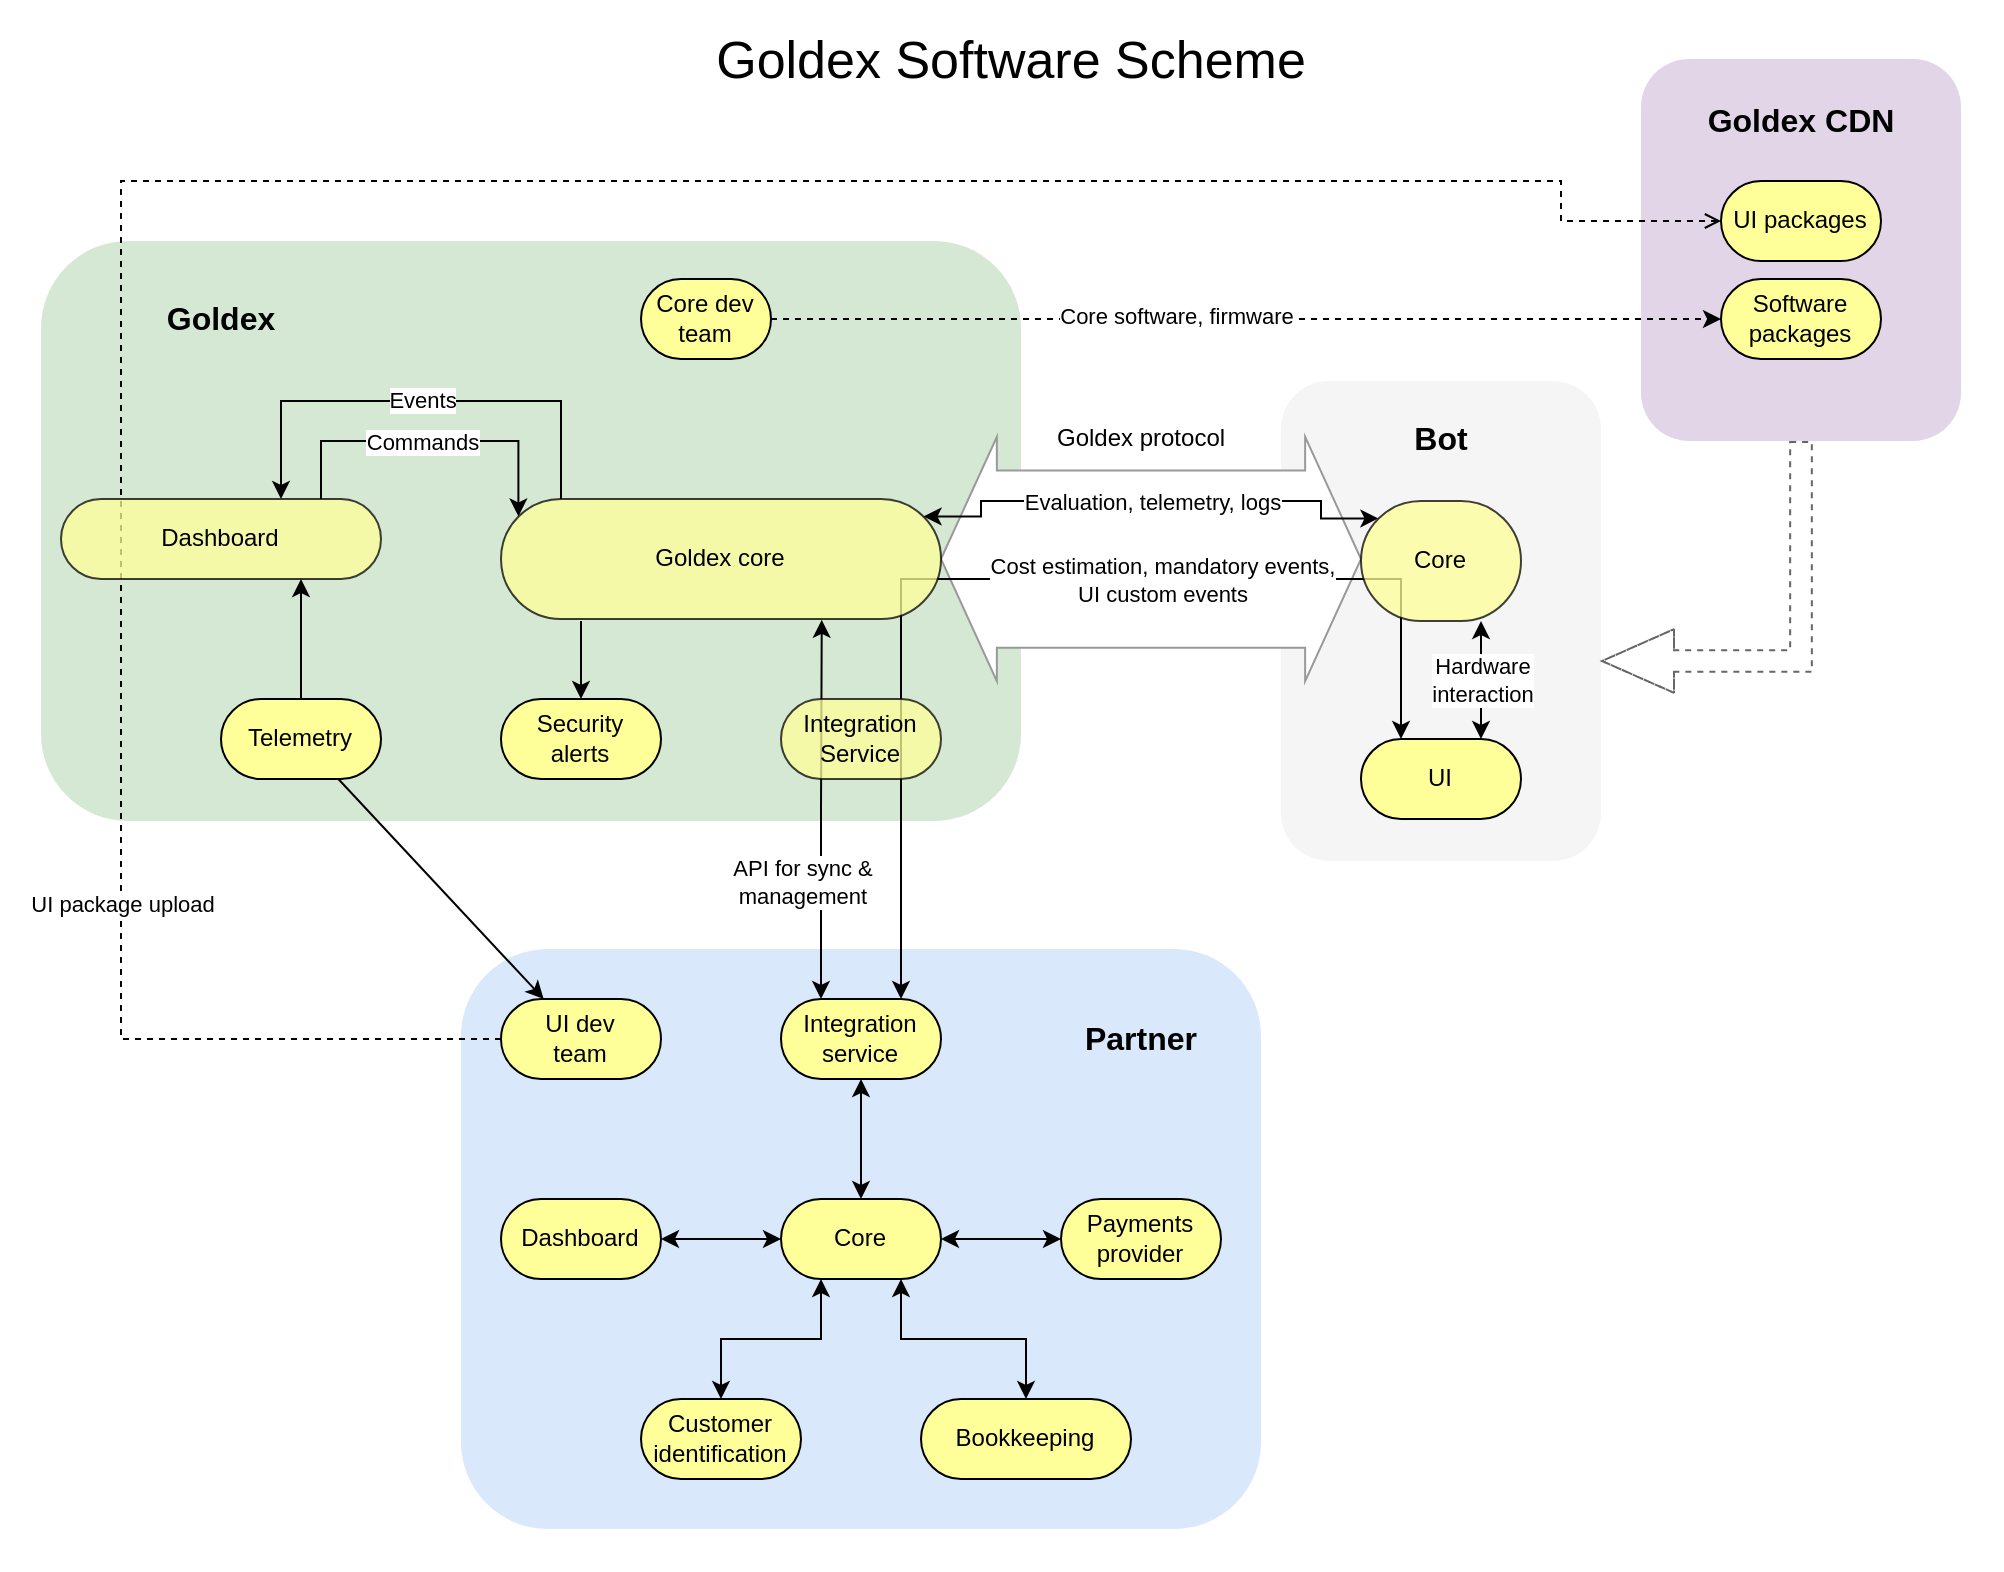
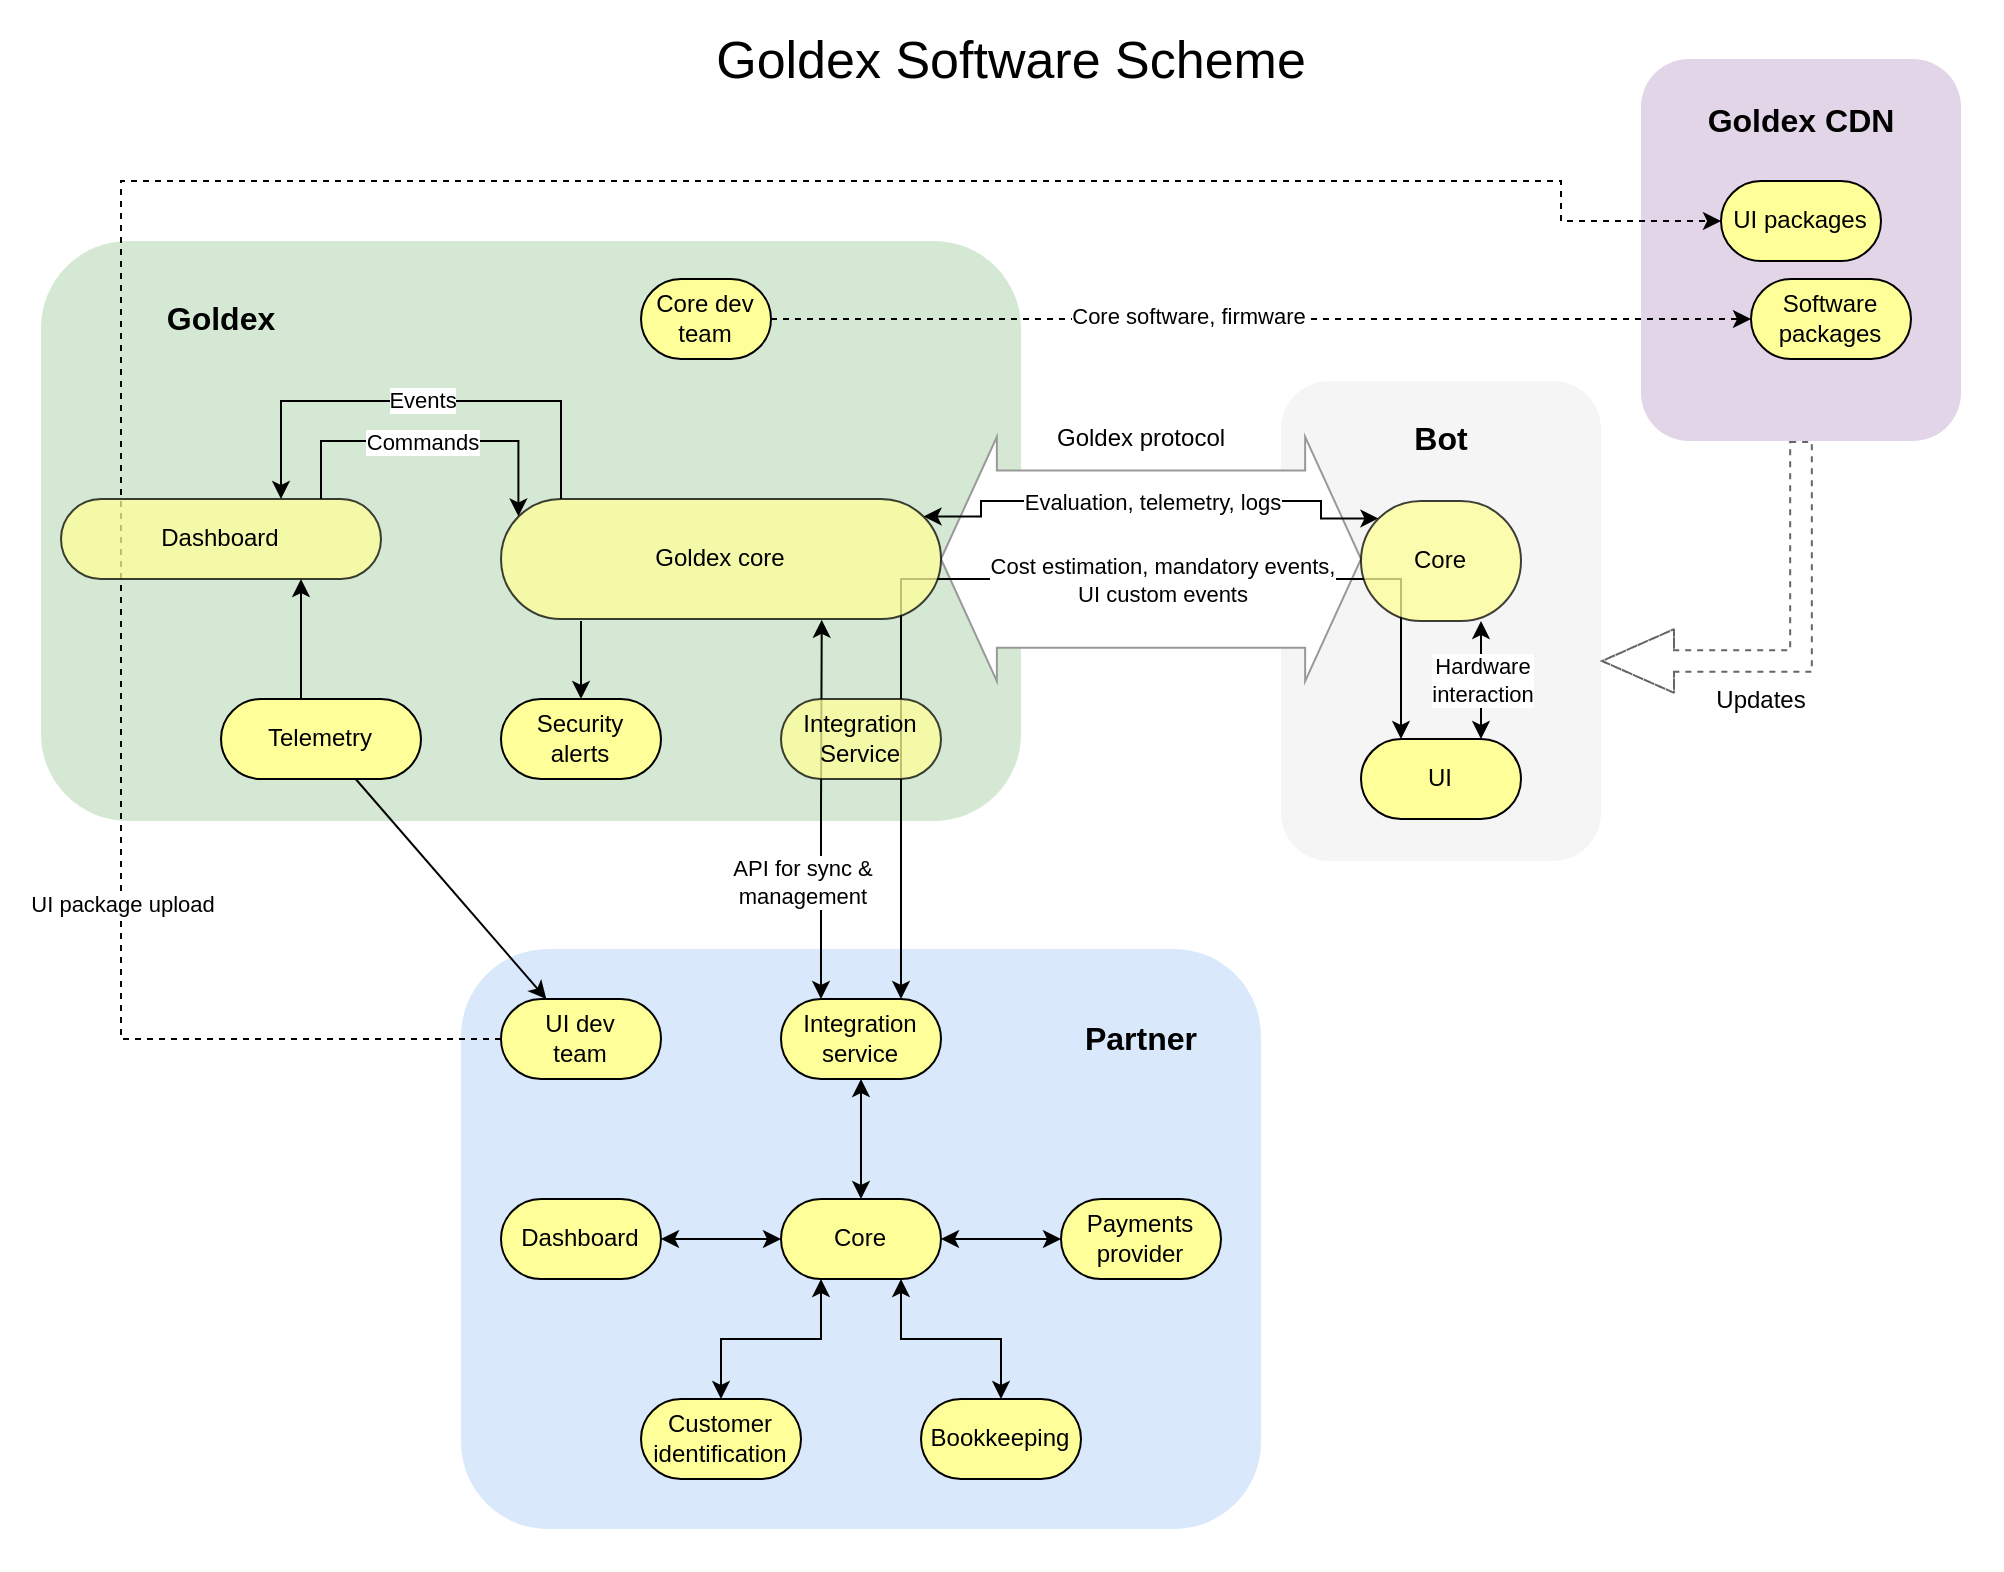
- <mxCell id="41" style="edgeStyle=orthogonalEdgeStyle;rounded=0;orthogonalLoop=1;jettySize=auto;html=1;exitX=0;exitY=0;exitDx=0;exitDy=20;exitPerimeter=0;startArrow=none;startFill=0;strokeWidth=1;dashed=1;entryX=0;entryY=0;entryDx=0;entryDy=20;entryPerimeter=0;endArrow=open;" edge="1" parent="1" source="43" target="44"><mxGeometry relative="1" as="geometry"><mxPoint x="850" y="150" as="targetPoint" /><Array as="points"><mxPoint x="60" y="519" /><mxPoint x="60" y="90" /><mxPoint x="780" y="90" /><mxPoint x="780" y="110" /></Array></mxGeometry></mxCell>
+ <mxCell id="41" style="edgeStyle=orthogonalEdgeStyle;rounded=0;orthogonalLoop=1;jettySize=auto;html=1;exitX=0;exitY=0;exitDx=0;exitDy=20;exitPerimeter=0;startArrow=none;startFill=0;strokeWidth=1;dashed=1;entryX=0;entryY=0;entryDx=0;entryDy=20;entryPerimeter=0;" edge="1" parent="1" source="43" target="44"><mxGeometry relative="1" as="geometry"><mxPoint x="850" y="150" as="targetPoint" /><Array as="points"><mxPoint x="60" y="519" /><mxPoint x="60" y="90" /><mxPoint x="780" y="90" /><mxPoint x="780" y="110" /></Array></mxGeometry></mxCell>
- <mxCell id="45" value="Software packages" style="html=1;outlineConnect=0;whiteSpace=wrap;fillColor=#ffff99;shape=mxgraph.archimate3.service;" vertex="1" parent="1"><mxGeometry x="860" y="139" width="80" height="40" as="geometry" /></mxCell>
+ <mxCell id="45" value="Software packages" style="html=1;outlineConnect=0;whiteSpace=wrap;fillColor=#ffff99;shape=mxgraph.archimate3.service;" vertex="1" parent="1"><mxGeometry x="875" y="139" width="80" height="40" as="geometry" /></mxCell>
+ <mxCell id="53" value="Updates" style="text;html=1;align=center;verticalAlign=middle;resizable=0;points=[];autosize=1;strokeColor=none;fillColor=none;" vertex="1" parent="1"><mxGeometry x="850" y="340.13" width="60" height="20" as="geometry" /></mxCell>
- <mxCell id="25" value="Telemetry" style="html=1;outlineConnect=0;whiteSpace=wrap;fillColor=#ffff99;shape=mxgraph.archimate3.service;" parent="1" vertex="1"><mxGeometry x="110" y="349" width="80" height="40" as="geometry" /></mxCell>
+ <mxCell id="25" value="Telemetry" style="html=1;outlineConnect=0;whiteSpace=wrap;fillColor=#ffff99;shape=mxgraph.archimate3.service;" parent="1" vertex="1"><mxGeometry x="110" y="349" width="100" height="40" as="geometry" /></mxCell>
- <mxCell id="13" value="Bookkeeping" style="html=1;outlineConnect=0;whiteSpace=wrap;fillColor=#ffff99;shape=mxgraph.archimate3.service;" parent="1" vertex="1"><mxGeometry x="460" y="699" width="105" height="40" as="geometry" /></mxCell>
+ <mxCell id="13" value="Bookkeeping" style="html=1;outlineConnect=0;whiteSpace=wrap;fillColor=#ffff99;shape=mxgraph.archimate3.service;" parent="1" vertex="1"><mxGeometry x="460" y="699" width="80" height="40" as="geometry" /></mxCell>
